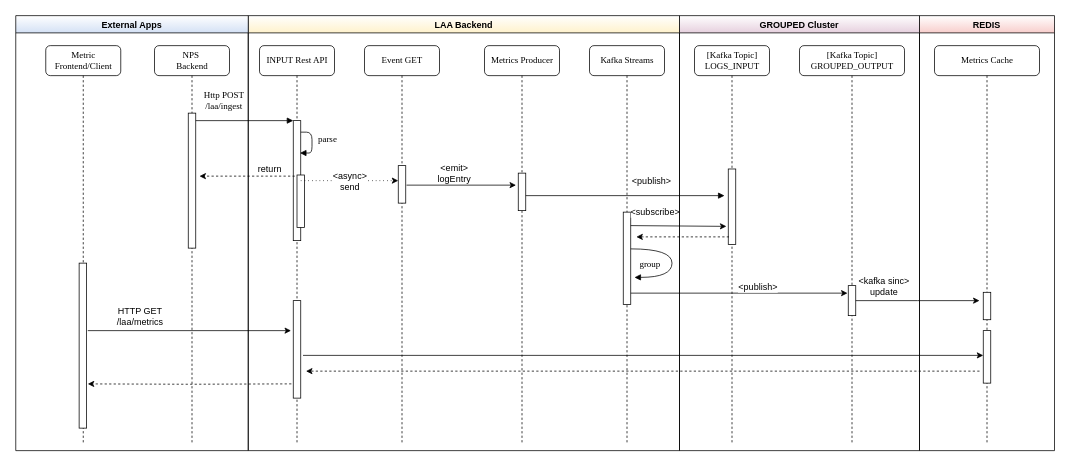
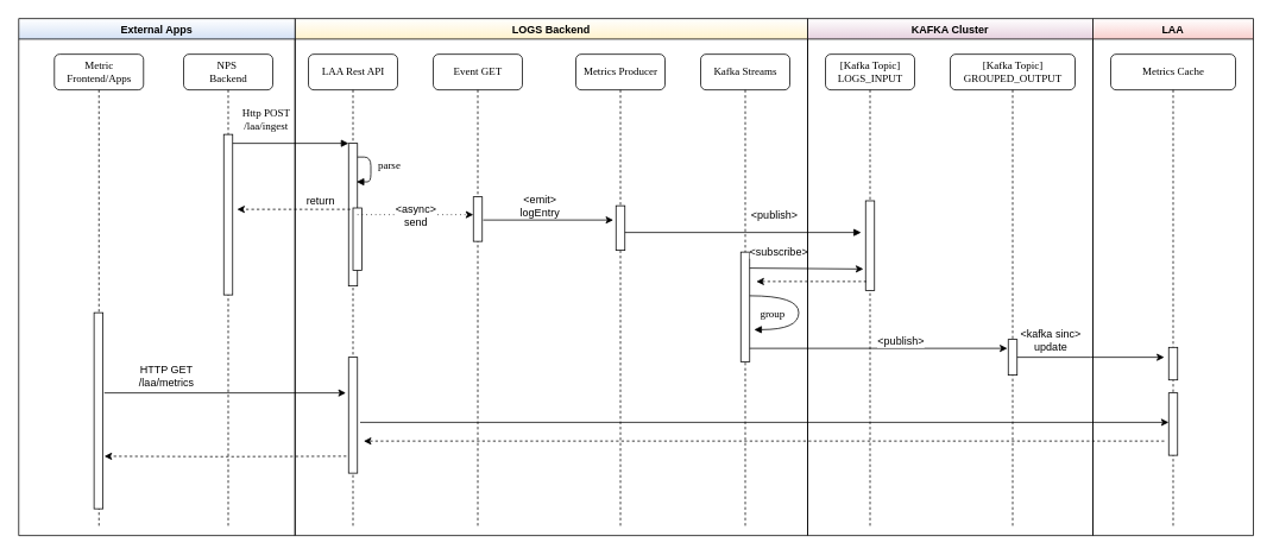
- <mxCell id="47" value="LAA Backend" style="swimlane;fontFamily=Helvetica;gradientColor=#FFF2CC;" vertex="1" parent="1"><mxGeometry x="330.5" y="20" width="575" height="580" as="geometry" /></mxCell>
+ <mxCell id="47" value="LOGS Backend" style="swimlane;fontFamily=Helvetica;gradientColor=#FFF2CC;" vertex="1" parent="1"><mxGeometry x="330.5" y="20" width="575" height="580" as="geometry" /></mxCell>
- <mxCell id="48" value="GROUPED Cluster" style="swimlane;fontFamily=Helvetica;gradientColor=#E6D0DE;" vertex="1" parent="1"><mxGeometry x="905.5" y="20" width="320" height="580" as="geometry" /></mxCell>
+ <mxCell id="48" value="KAFKA Cluster" style="swimlane;fontFamily=Helvetica;gradientColor=#E6D0DE;" vertex="1" parent="1"><mxGeometry x="905.5" y="20" width="320" height="580" as="geometry" /></mxCell>
- <mxCell id="49" value="REDIS" style="swimlane;fontFamily=Helvetica;gradientColor=#F8CECC;" vertex="1" parent="1"><mxGeometry x="1225.5" y="20" width="180" height="580" as="geometry" /></mxCell>
+ <mxCell id="49" value="LAA" style="swimlane;fontFamily=Helvetica;gradientColor=#F8CECC;" vertex="1" parent="1"><mxGeometry x="1225.5" y="20" width="180" height="580" as="geometry" /></mxCell>
- <mxCell id="36" value="Metric&lt;br&gt;Frontend/Client" style="shape=umlLifeline;perimeter=lifelinePerimeter;whiteSpace=wrap;html=1;container=1;collapsible=0;recursiveResize=0;outlineConnect=0;rounded=1;shadow=0;comic=0;labelBackgroundColor=none;strokeColor=#000000;strokeWidth=1;fillColor=#FFFFFF;fontFamily=Verdana;fontSize=12;fontColor=#000000;align=center;" vertex="1" parent="1"><mxGeometry x="60.5" y="60" width="100" height="530" as="geometry" /></mxCell>
+ <mxCell id="36" value="Metric&lt;br&gt;Frontend/Apps" style="shape=umlLifeline;perimeter=lifelinePerimeter;whiteSpace=wrap;html=1;container=1;collapsible=0;recursiveResize=0;outlineConnect=0;rounded=1;shadow=0;comic=0;labelBackgroundColor=none;strokeColor=#000000;strokeWidth=1;fillColor=#FFFFFF;fontFamily=Verdana;fontSize=12;fontColor=#000000;align=center;" vertex="1" parent="1"><mxGeometry x="60.5" y="60" width="100" height="530" as="geometry" /></mxCell>
- <mxCell id="2" value="INPUT Rest API" style="shape=umlLifeline;perimeter=lifelinePerimeter;whiteSpace=wrap;html=1;container=1;collapsible=0;recursiveResize=0;outlineConnect=0;rounded=1;shadow=0;comic=0;labelBackgroundColor=none;strokeColor=#000000;strokeWidth=1;fillColor=#FFFFFF;fontFamily=Verdana;fontSize=12;fontColor=#000000;align=center;" parent="1" vertex="1"><mxGeometry x="345.5" y="60" width="100" height="530" as="geometry" /></mxCell>
+ <mxCell id="2" value="LAA Rest API" style="shape=umlLifeline;perimeter=lifelinePerimeter;whiteSpace=wrap;html=1;container=1;collapsible=0;recursiveResize=0;outlineConnect=0;rounded=1;shadow=0;comic=0;labelBackgroundColor=none;strokeColor=#000000;strokeWidth=1;fillColor=#FFFFFF;fontFamily=Verdana;fontSize=12;fontColor=#000000;align=center;" parent="1" vertex="1"><mxGeometry x="345.5" y="60" width="100" height="530" as="geometry" /></mxCell>
